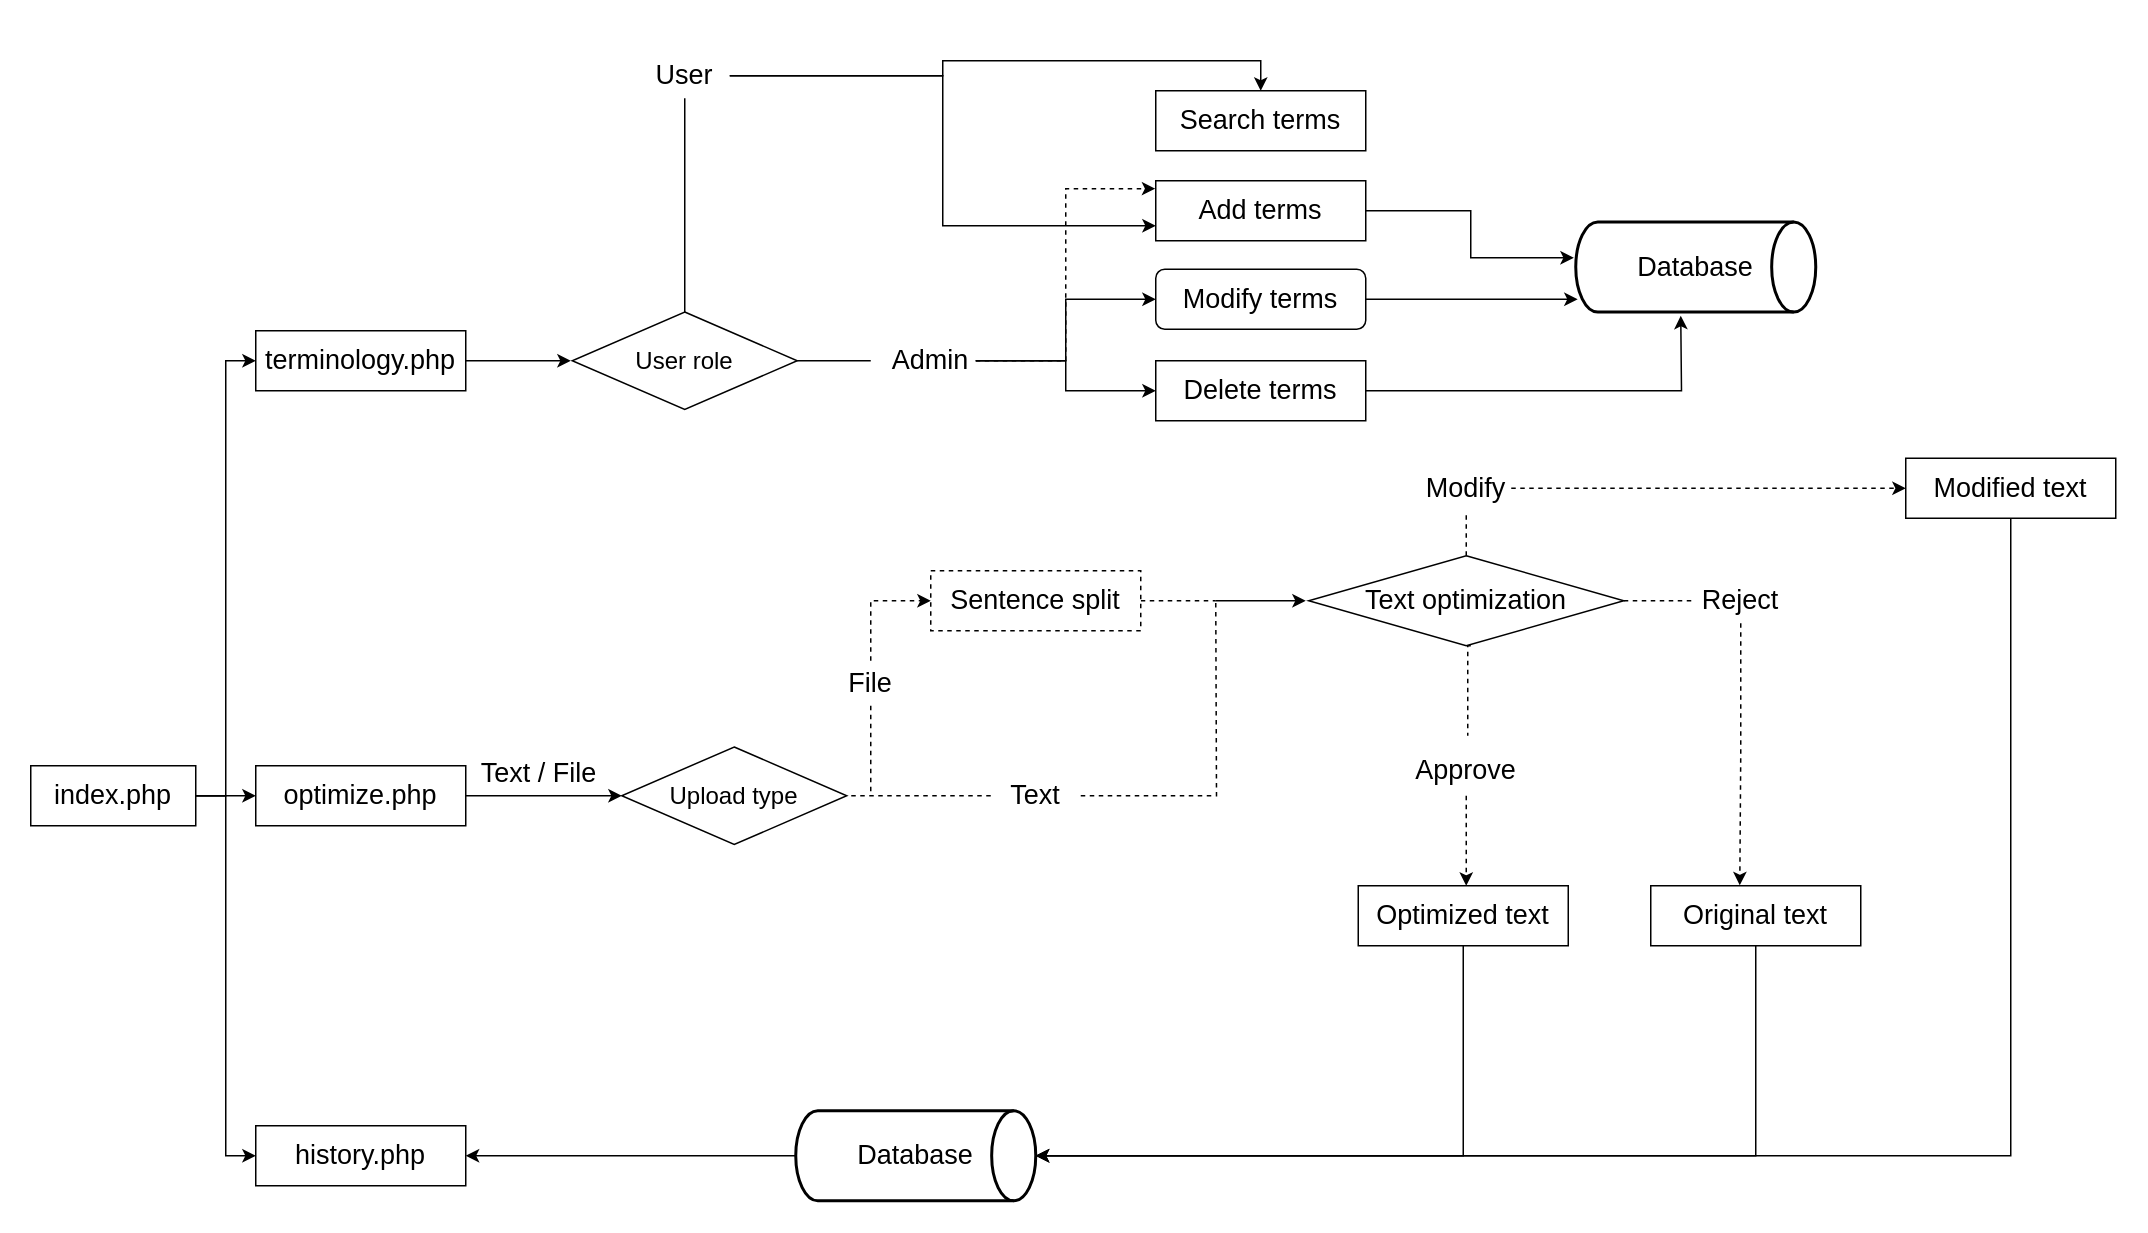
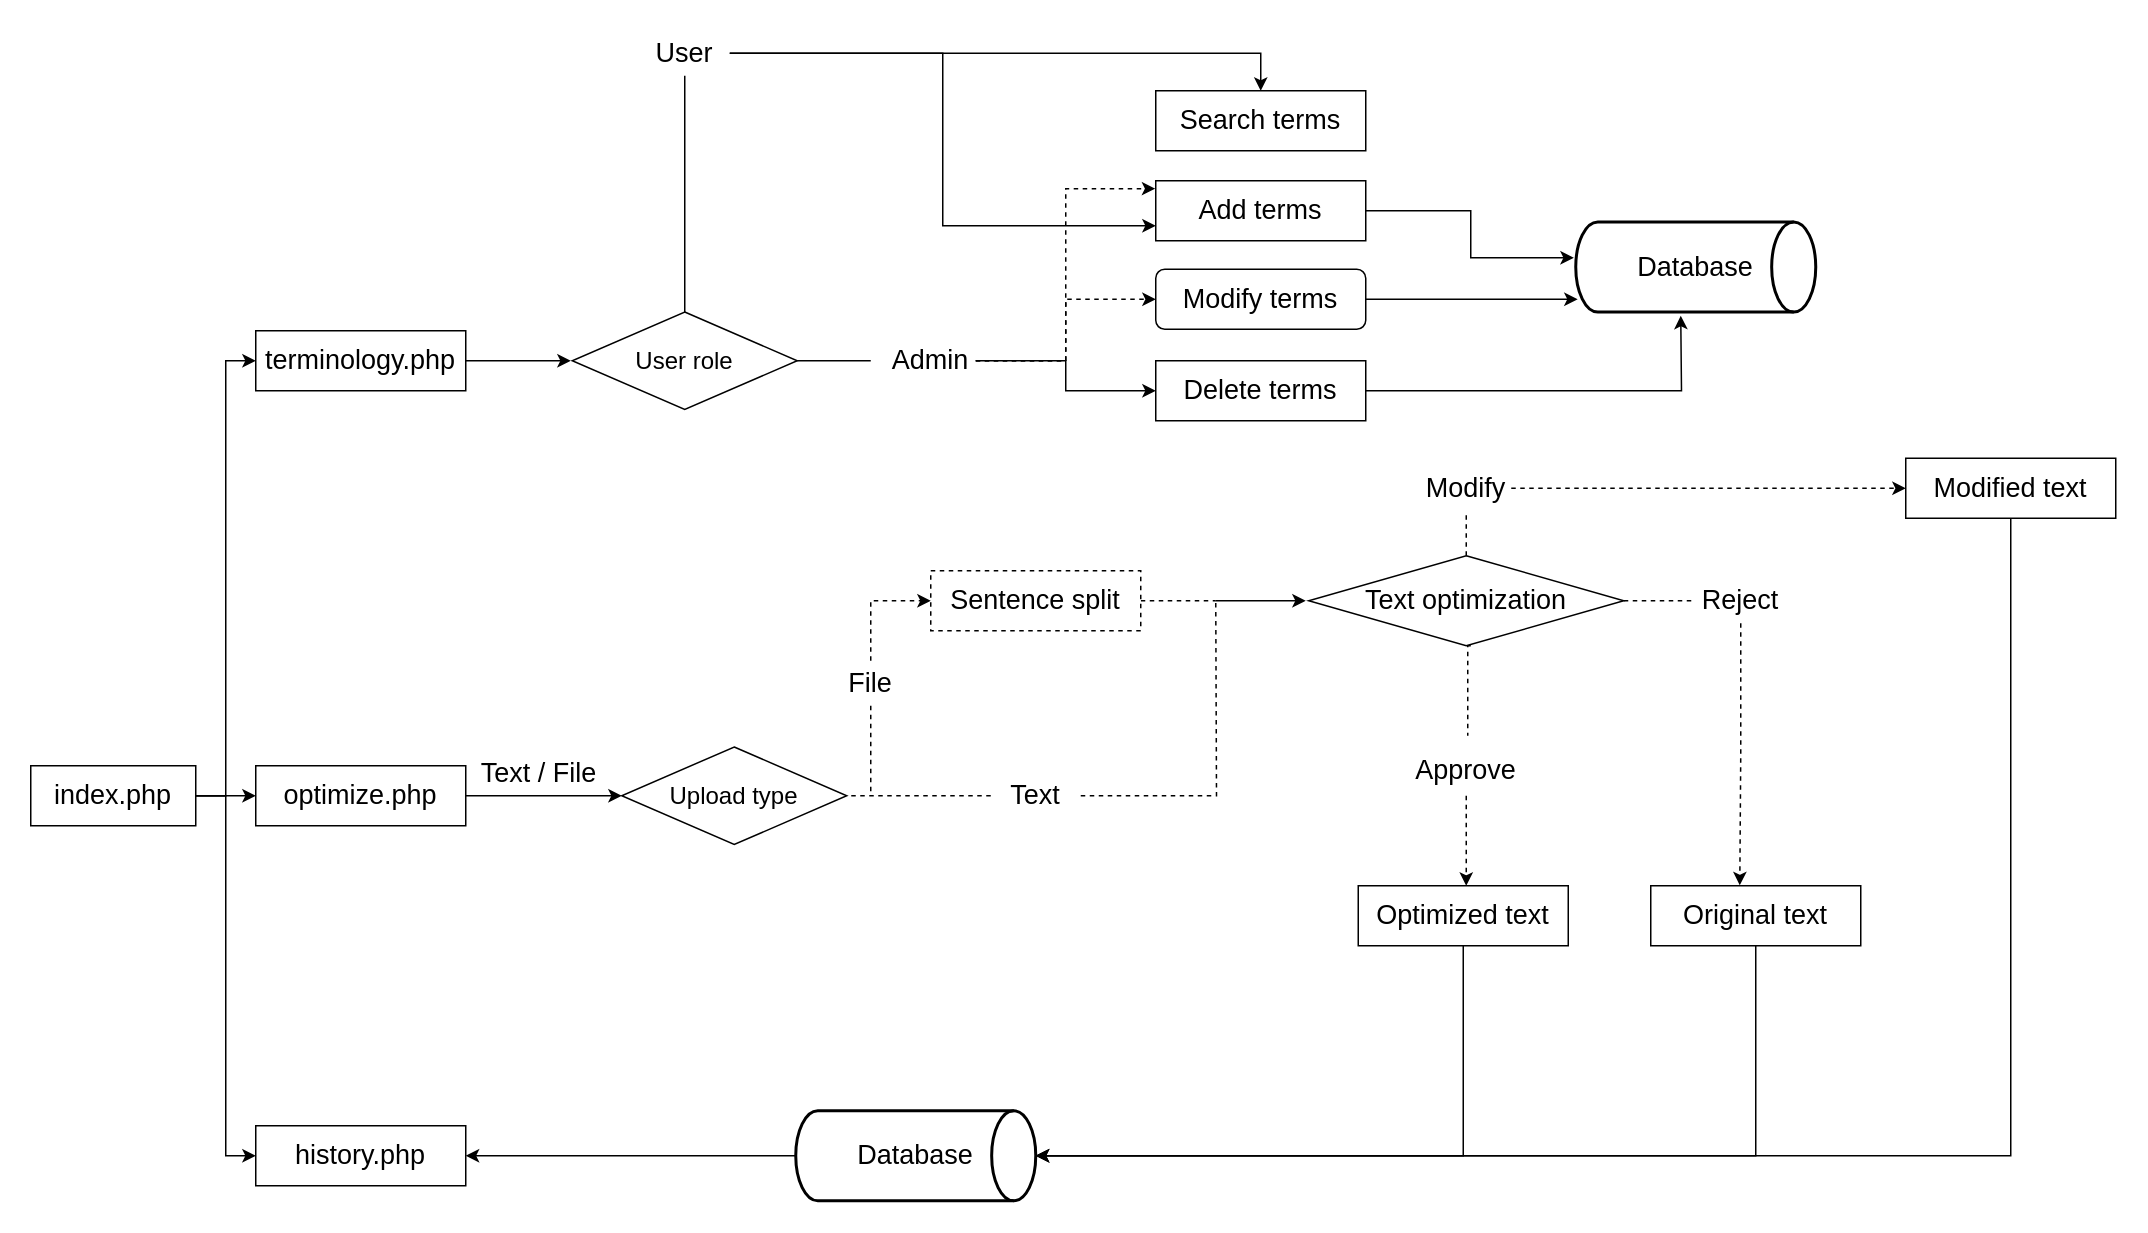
- <mxCell id="50" value="&lt;span style=&quot;font-size: 18px;&quot;&gt;User&lt;/span&gt;" style="text;html=1;align=center;verticalAlign=middle;whiteSpace=wrap;rounded=0;fillColor=none;" vertex="1" parent="1"><mxGeometry x="426" y="35" width="60" height="30" as="geometry" /></mxCell>
+ <mxCell id="50" value="&lt;span style=&quot;font-size: 18px;&quot;&gt;User&lt;/span&gt;" style="text;html=1;align=center;verticalAlign=middle;whiteSpace=wrap;rounded=0;fillColor=none;" vertex="1" parent="1"><mxGeometry x="426" y="20" width="60" height="30" as="geometry" /></mxCell>
- <mxCell id="45" style="edgeStyle=orthogonalEdgeStyle;rounded=0;orthogonalLoop=1;jettySize=auto;html=1;entryX=0;entryY=0.5;entryDx=0;entryDy=0;" edge="1" parent="1" source="47" target="53"><mxGeometry relative="1" as="geometry" /></mxCell>
+ <mxCell id="45" style="edgeStyle=orthogonalEdgeStyle;rounded=0;orthogonalLoop=1;jettySize=auto;html=1;entryX=0;entryY=0.5;entryDx=0;entryDy=0;dashed=1;" edge="1" parent="1" source="47" target="53"><mxGeometry relative="1" as="geometry" /></mxCell>
